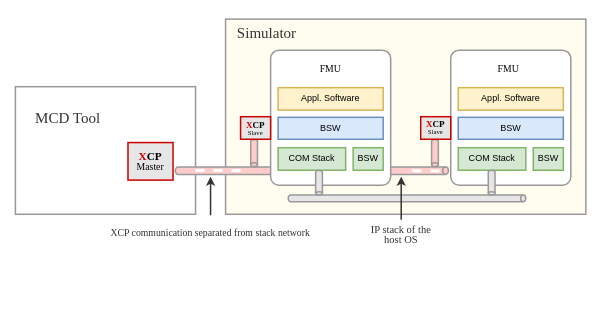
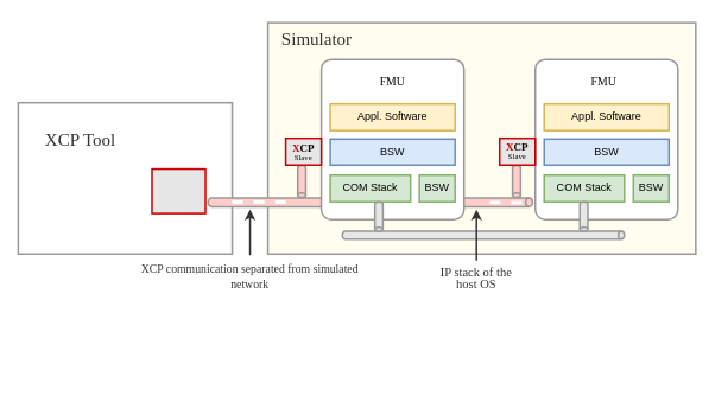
- <mxCell id="30" value="&lt;font color=&quot;#333333&quot;&gt;MCD Tool&lt;/font&gt;" style="text;html=1;strokeColor=none;fillColor=none;align=center;verticalAlign=middle;whiteSpace=wrap;rounded=0;strokeWidth=2;fontFamily=Verdana;fontSize=20;fontColor=#000000;" parent="1" vertex="1"><mxGeometry x="40" y="141.3" width="100" height="30" as="geometry" /></mxCell>
+ <mxCell id="30" value="&lt;font color=&quot;#333333&quot;&gt;XCP Tool&lt;/font&gt;" style="text;html=1;strokeColor=none;fillColor=none;align=center;verticalAlign=middle;whiteSpace=wrap;rounded=0;strokeWidth=2;fontFamily=Verdana;fontSize=20;fontColor=#000000;" parent="1" vertex="1"><mxGeometry x="40" y="141.3" width="100" height="30" as="geometry" /></mxCell>
- <mxCell id="26" value="&lt;div style=&quot;font-size: 15px; line-height: 100%;&quot;&gt;&lt;font style=&quot;font-size: 15px;&quot;&gt;&lt;b&gt;&lt;font style=&quot;font-size: 15px;&quot; data-font-src=&quot;https://fonts.googleapis.com/css?family=Akaya+Telivigala&quot; face=&quot;Akaya Telivigala&quot;&gt;&lt;font style=&quot;font-size: 15px;&quot; color=&quot;#CC0000&quot;&gt;X&lt;/font&gt;&lt;font style=&quot;font-size: 15px;&quot; color=&quot;#000000&quot;&gt;CP&lt;/font&gt;&lt;/font&gt;&lt;/b&gt;&lt;/font&gt;&lt;/div&gt;&lt;div style=&quot;line-height: 100%;&quot;&gt;&lt;font style=&quot;font-size: 13px;&quot; color=&quot;#000000&quot;&gt;Master&lt;/font&gt;&lt;font style=&quot;font-size: 15px;&quot;&gt;&lt;br&gt;&lt;/font&gt;&lt;/div&gt;" style="text;html=1;strokeColor=none;fillColor=none;align=center;verticalAlign=middle;whiteSpace=wrap;rounded=0;strokeWidth=2;fontFamily=Verdana;fontSize=13;fontColor=#CC0000;" parent="1" vertex="1"><mxGeometry x="180" y="196.3" width="40" height="36.3" as="geometry" /></mxCell>
- <mxCell id="33" value="&lt;p style=&quot;line-height: 70%;&quot;&gt;&lt;font style=&quot;font-size: 13px;&quot; color=&quot;#333333&quot;&gt;XCP communication separated from stack network&lt;/font&gt;&lt;/p&gt;" style="text;html=1;strokeColor=none;fillColor=none;align=center;verticalAlign=middle;whiteSpace=wrap;rounded=0;strokeWidth=2;fontFamily=Verdana;fontSize=20;fontColor=#000000;" parent="1" vertex="1"><mxGeometry x="140" y="285" width="280" height="47.4" as="geometry" /></mxCell>
+ <mxCell id="33" value="&lt;p style=&quot;line-height: 70%;&quot;&gt;&lt;font style=&quot;font-size: 13px;&quot; color=&quot;#333333&quot;&gt;XCP communication separated from simulated network&lt;/font&gt;&lt;/p&gt;" style="text;html=1;strokeColor=none;fillColor=none;align=center;verticalAlign=middle;whiteSpace=wrap;rounded=0;strokeWidth=2;fontFamily=Verdana;fontSize=20;fontColor=#000000;" parent="1" vertex="1"><mxGeometry x="140" y="285" width="280" height="47.4" as="geometry" /></mxCell>
